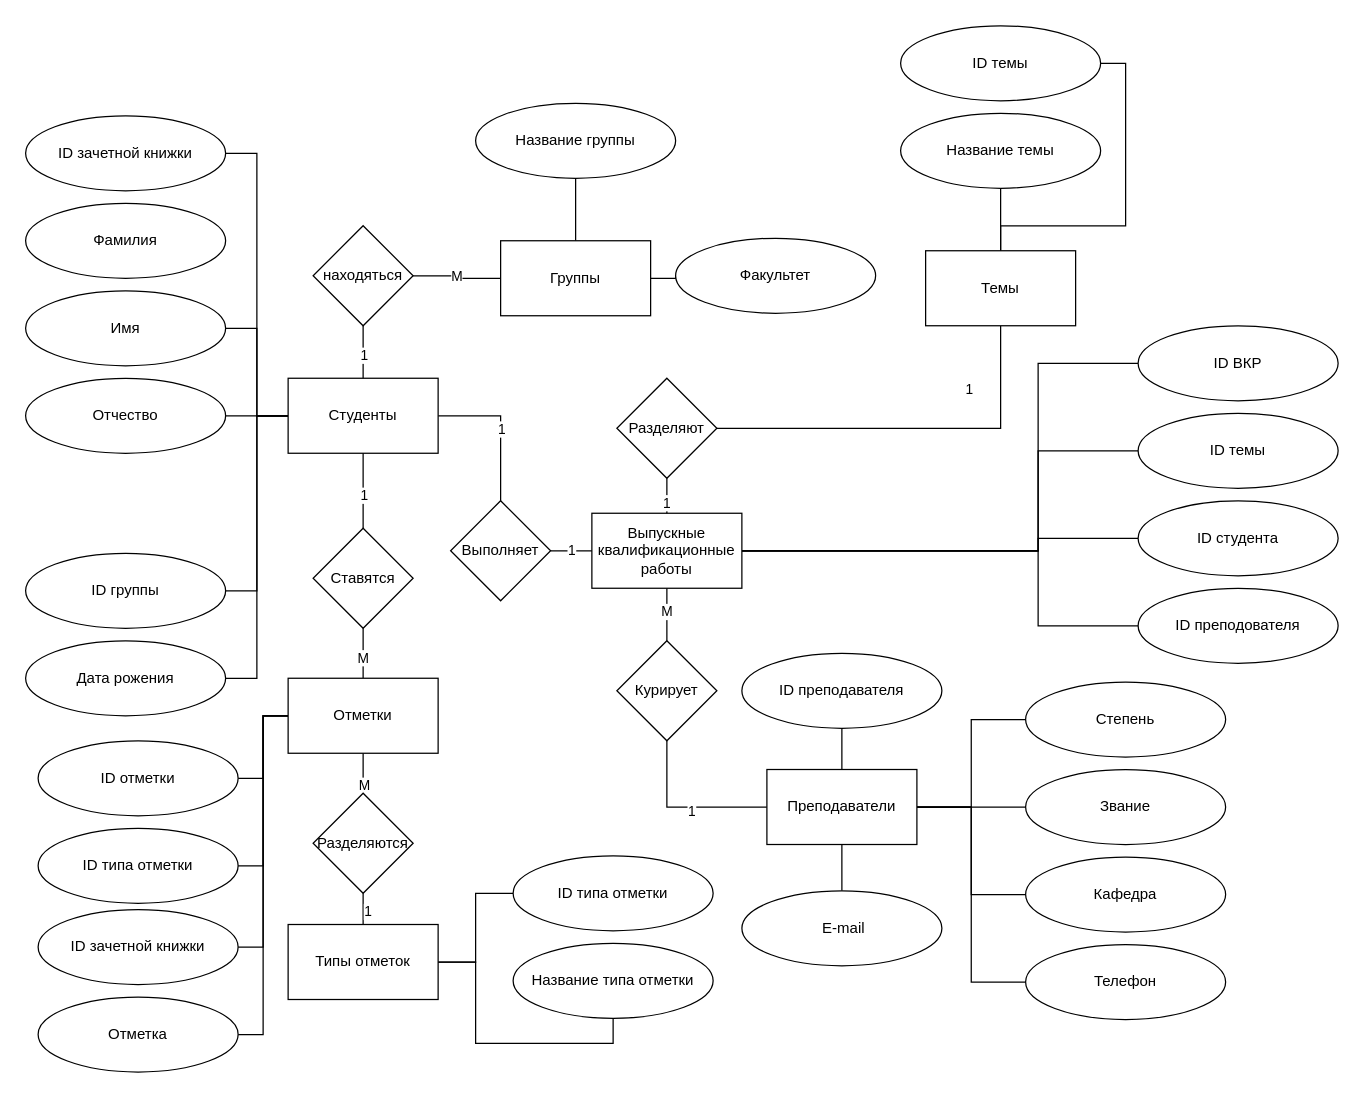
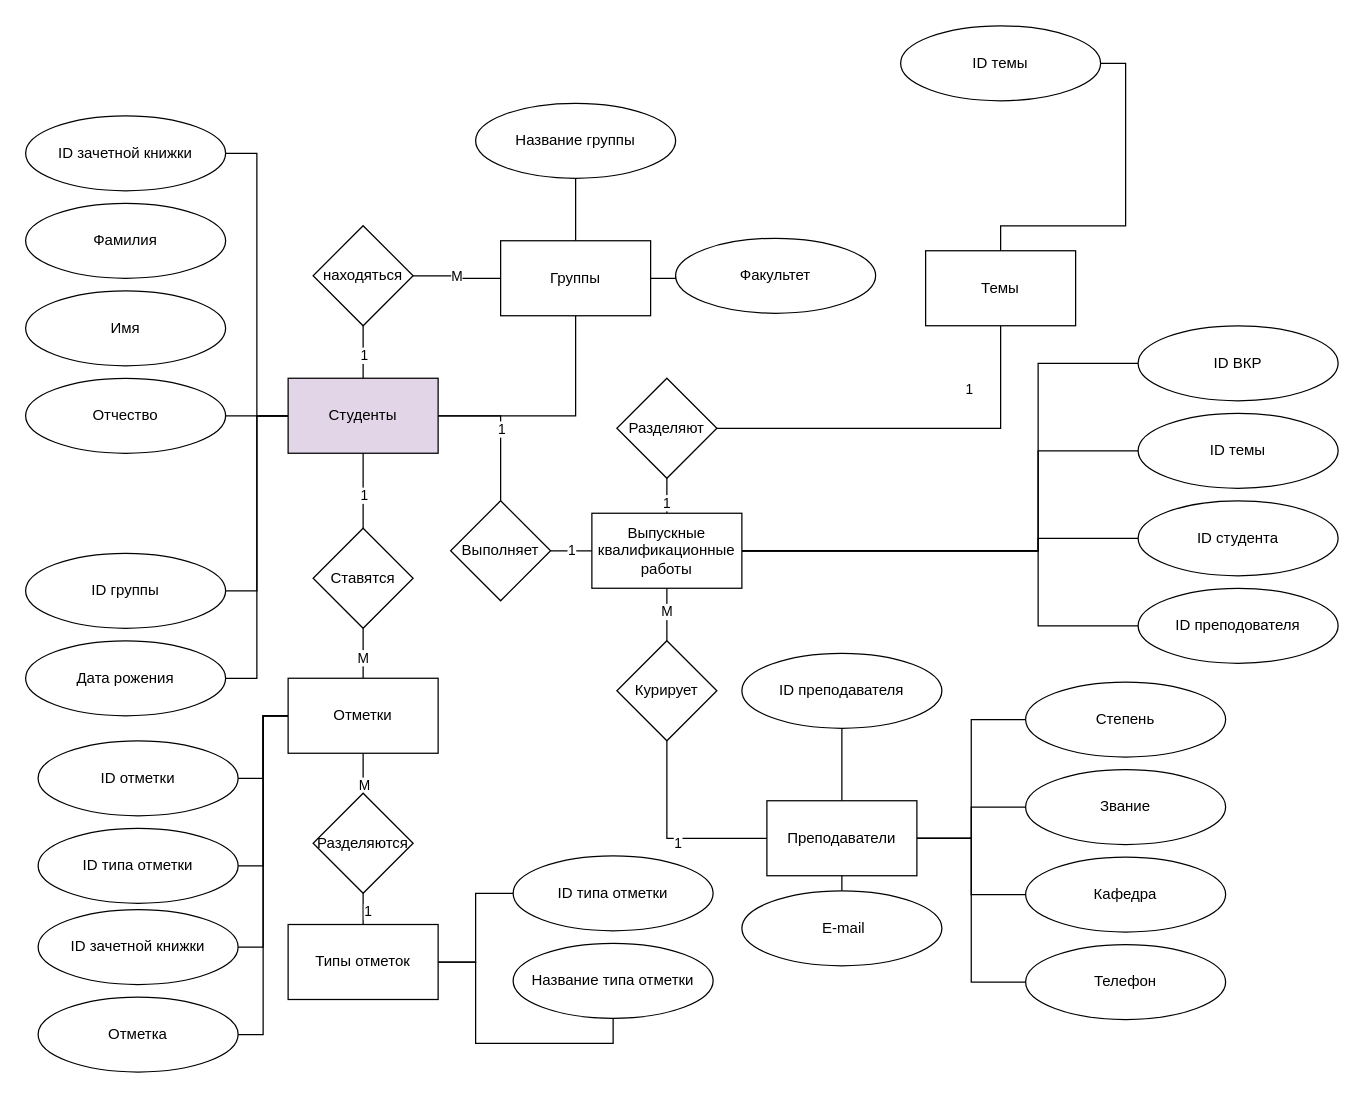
- <mxCell id="55" value="Название темы" style="ellipse;whiteSpace=wrap;html=1;rounded=0;" vertex="1" parent="1"><mxGeometry x="720" y="90" width="160" height="60" as="geometry" /></mxCell>
- <mxCell id="42" style="edgeStyle=orthogonalEdgeStyle;rounded=0;orthogonalLoop=1;jettySize=auto;html=1;endArrow=none;endFill=0;" edge="1" parent="1" source="46" target="55"><mxGeometry relative="1" as="geometry" /></mxCell>
- <mxCell id="3" style="edgeStyle=orthogonalEdgeStyle;rounded=0;orthogonalLoop=1;jettySize=auto;html=1;entryX=1;entryY=0.5;entryDx=0;entryDy=0;endArrow=none;endFill=0;" edge="1" parent="1" source="9" target="49"><mxGeometry relative="1" as="geometry" /></mxCell>
+ <mxCell id="3" style="edgeStyle=orthogonalEdgeStyle;rounded=0;orthogonalLoop=1;jettySize=auto;html=1;endArrow=none;endFill=0;" edge="1" parent="1" source="9" target="22"><mxGeometry relative="1" as="geometry" /></mxCell>
- <mxCell id="9" value="Студенты" style="rounded=0;whiteSpace=wrap;html=1;" vertex="1" parent="1"><mxGeometry x="230" y="302" width="120" height="60" as="geometry" /></mxCell>
+ <mxCell id="9" value="Студенты" style="rounded=0;whiteSpace=wrap;html=1;fillColor=#e1d5e7;" vertex="1" parent="1"><mxGeometry x="230" y="302" width="120" height="60" as="geometry" /></mxCell>
- <mxCell id="38" value="Преподаватели" style="rounded=0;whiteSpace=wrap;html=1;" vertex="1" parent="1"><mxGeometry x="613.02" y="615" width="120" height="60" as="geometry" /></mxCell>
+ <mxCell id="38" value="Преподаватели" style="rounded=0;whiteSpace=wrap;html=1;" vertex="1" parent="1"><mxGeometry x="613.02" y="640" width="120" height="60" as="geometry" /></mxCell>
